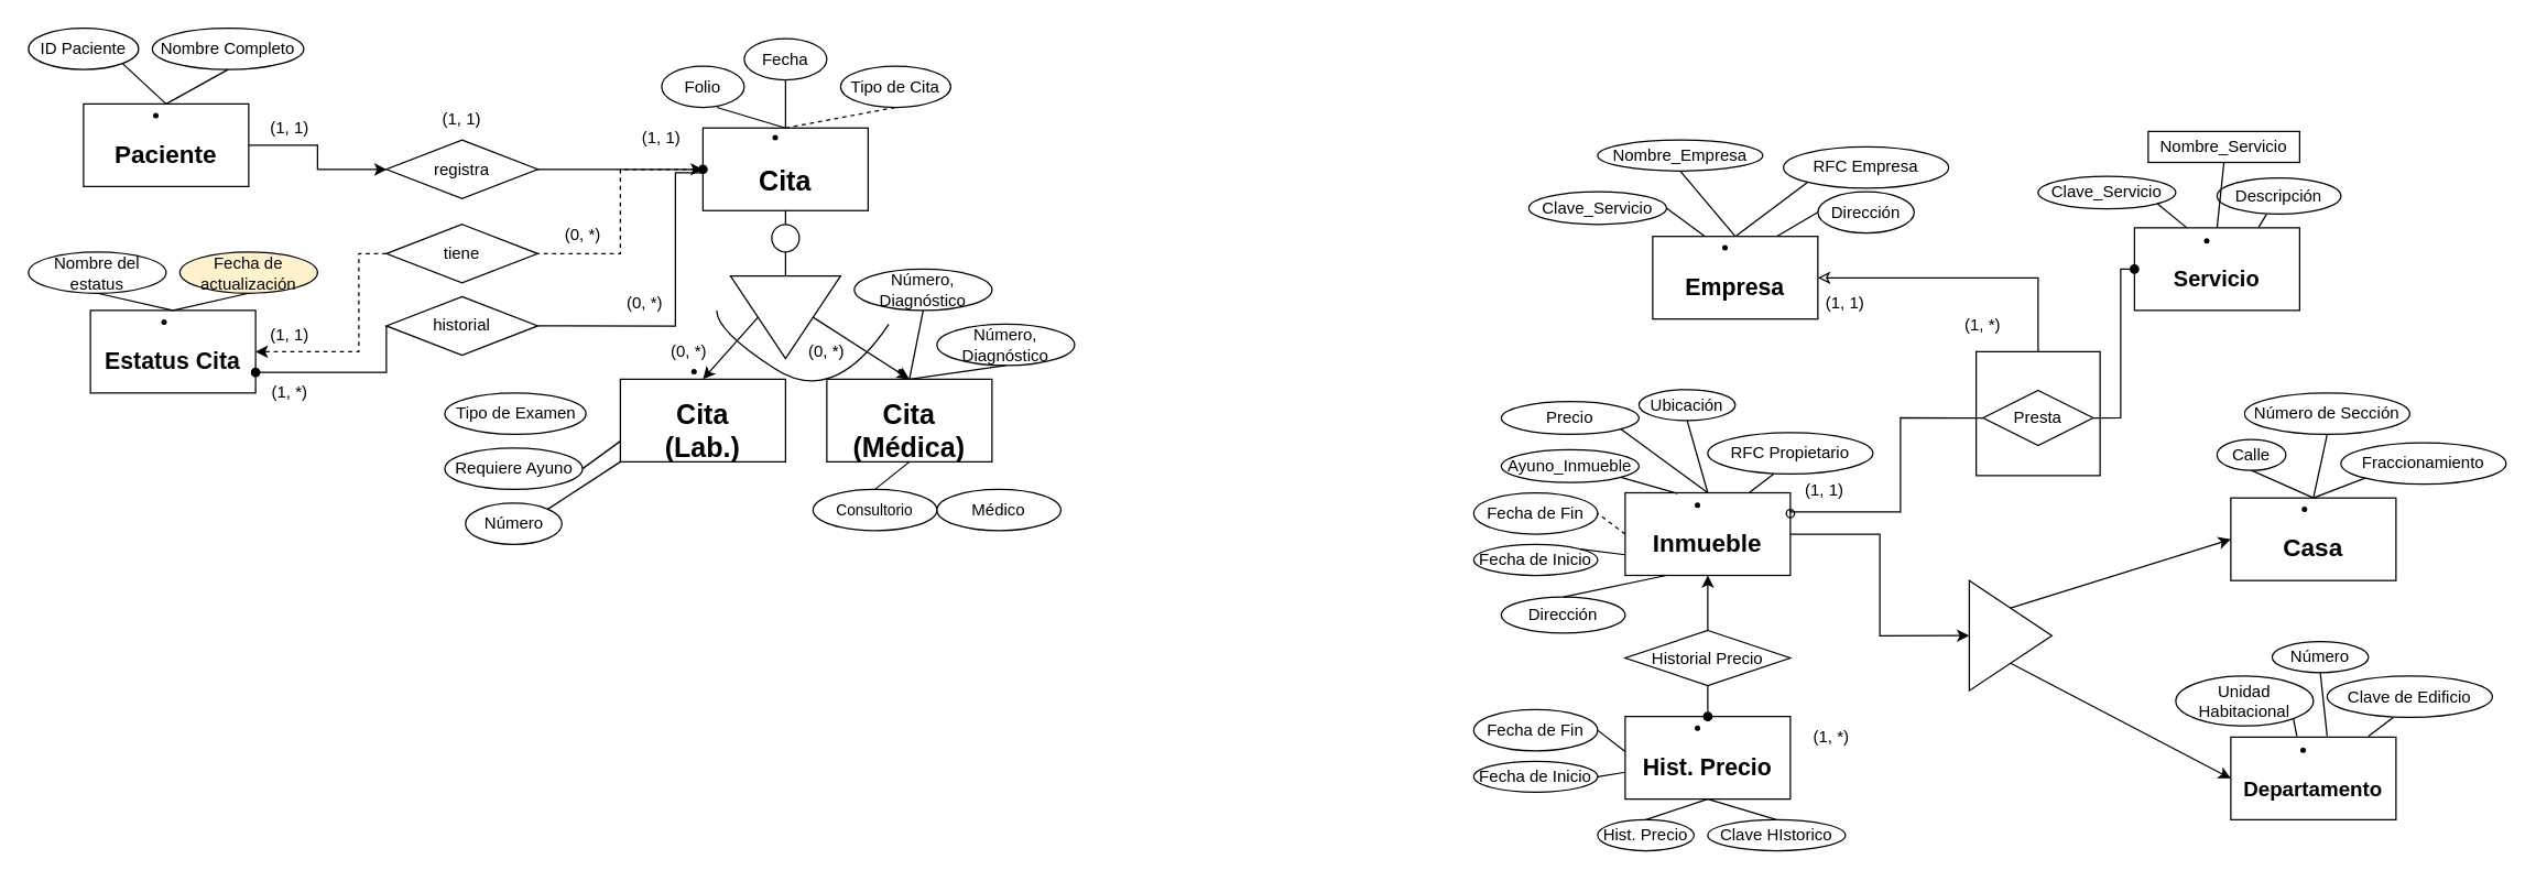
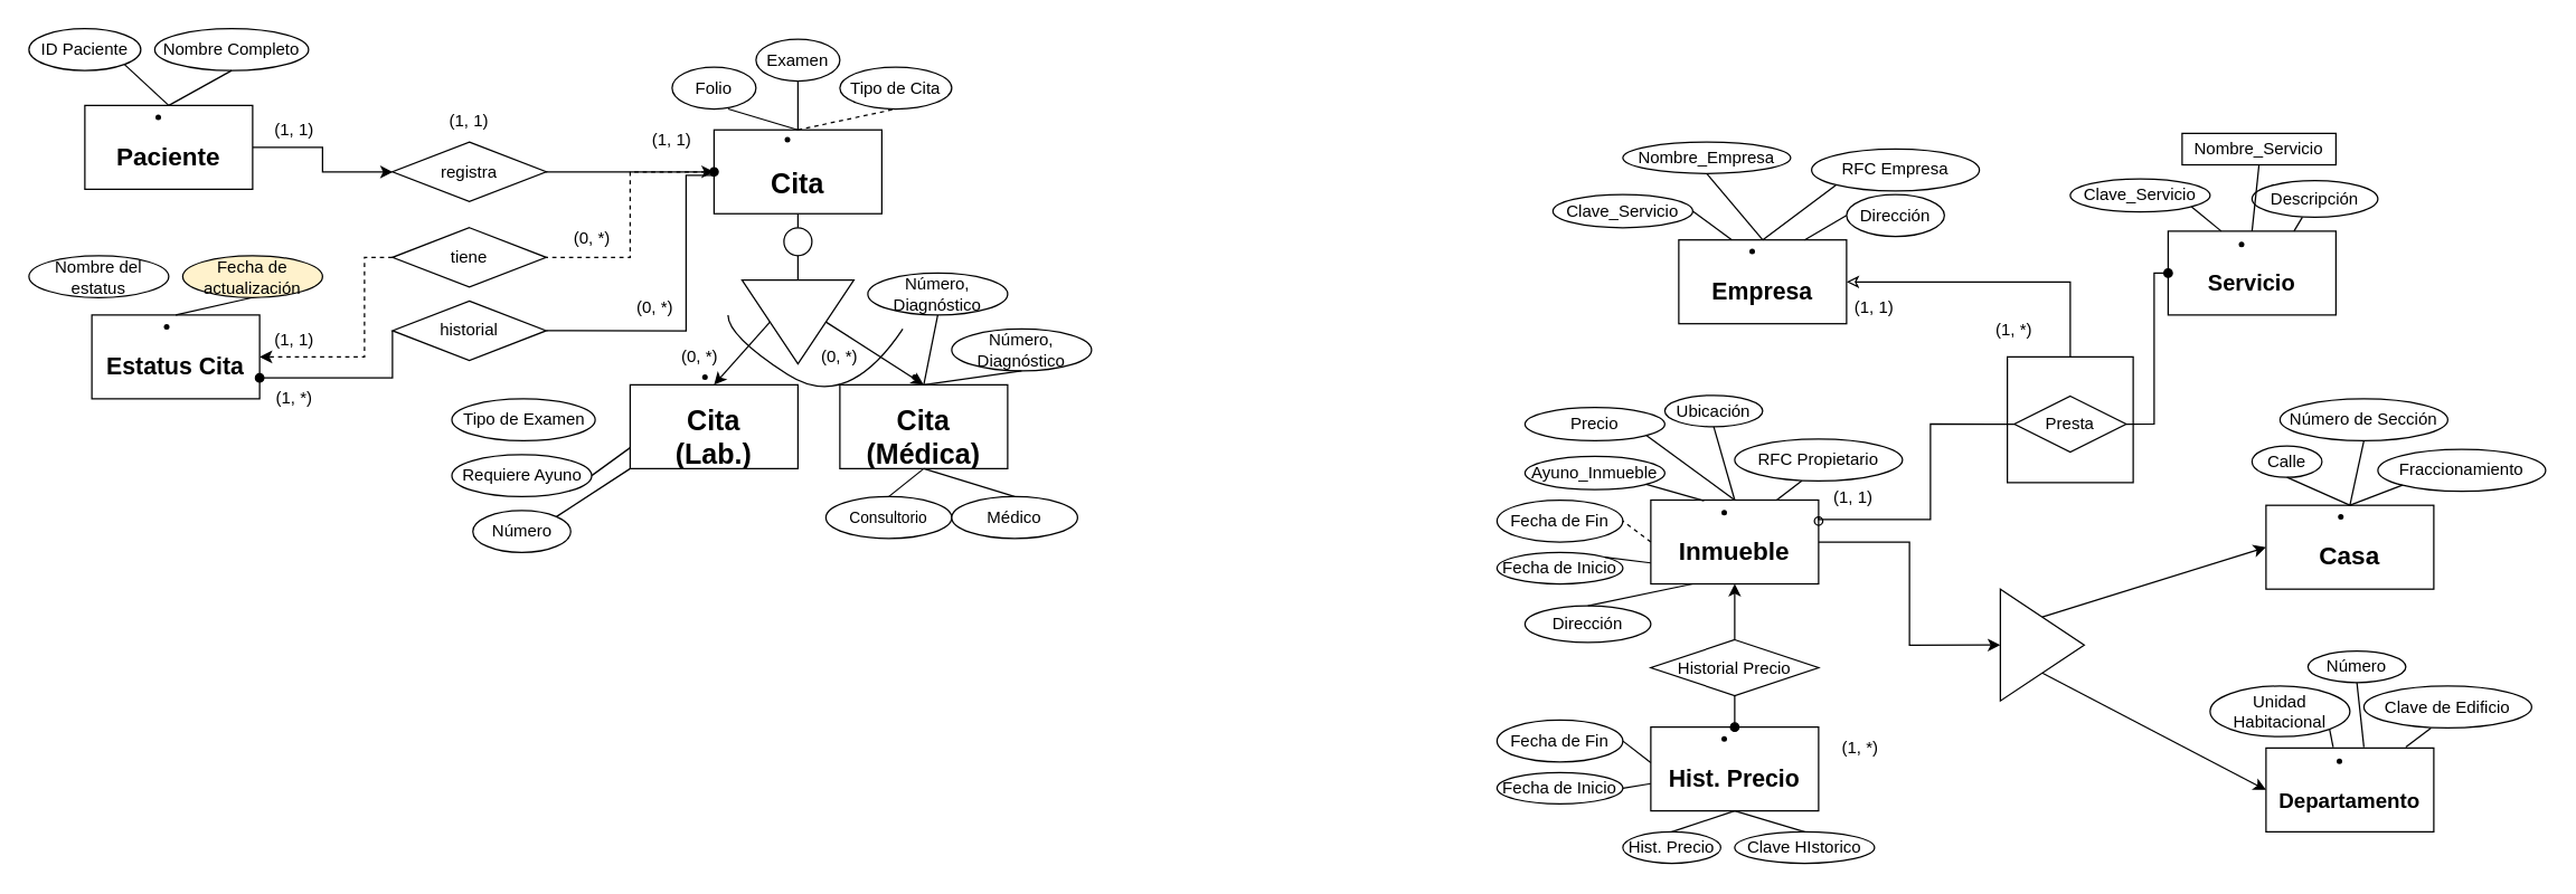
- <mxCell id="11" value="Fecha" style="ellipse;whiteSpace=wrap;html=1;" vertex="1" parent="1"><mxGeometry x="540" y="27.5" width="60" height="30" as="geometry" /></mxCell>
+ <mxCell id="11" value="Examen" style="ellipse;whiteSpace=wrap;html=1;" vertex="1" parent="1"><mxGeometry x="540" y="27.5" width="60" height="30" as="geometry" /></mxCell>
- <mxCell id="12" value="Tipo de Cita" style="ellipse;whiteSpace=wrap;html=1;" vertex="1" parent="1"><mxGeometry x="610" y="47.5" width="80" height="30" as="geometry" /></mxCell>
+ <mxCell id="12" value="Tipo de Cita" style="ellipse;whiteSpace=wrap;html=1;" vertex="1" parent="1"><mxGeometry x="600" y="47.5" width="80" height="30" as="geometry" /></mxCell>
- <mxCell id="24" value="" style="endArrow=none;html=1;rounded=0;entryX=0.5;entryY=1;entryDx=0;entryDy=0;exitX=0.5;exitY=0;exitDx=0;exitDy=0;" edge="1" parent="1" source="7" target="23"><mxGeometry width="50" height="50" relative="1" as="geometry"><mxPoint x="33" y="275" as="sourcePoint" /><mxPoint x="25" y="222" as="targetPoint" /></mxGeometry></mxCell>
+ <mxCell id="60" value="" style="endArrow=none;html=1;rounded=0;entryX=0.5;entryY=1;entryDx=0;entryDy=0;exitX=0.5;exitY=0;exitDx=0;exitDy=0;" edge="1" parent="1" source="58" target="34"><mxGeometry width="50" height="50" relative="1" as="geometry"><mxPoint x="645" y="375" as="sourcePoint" /><mxPoint x="670" y="345" as="targetPoint" /></mxGeometry></mxCell>
